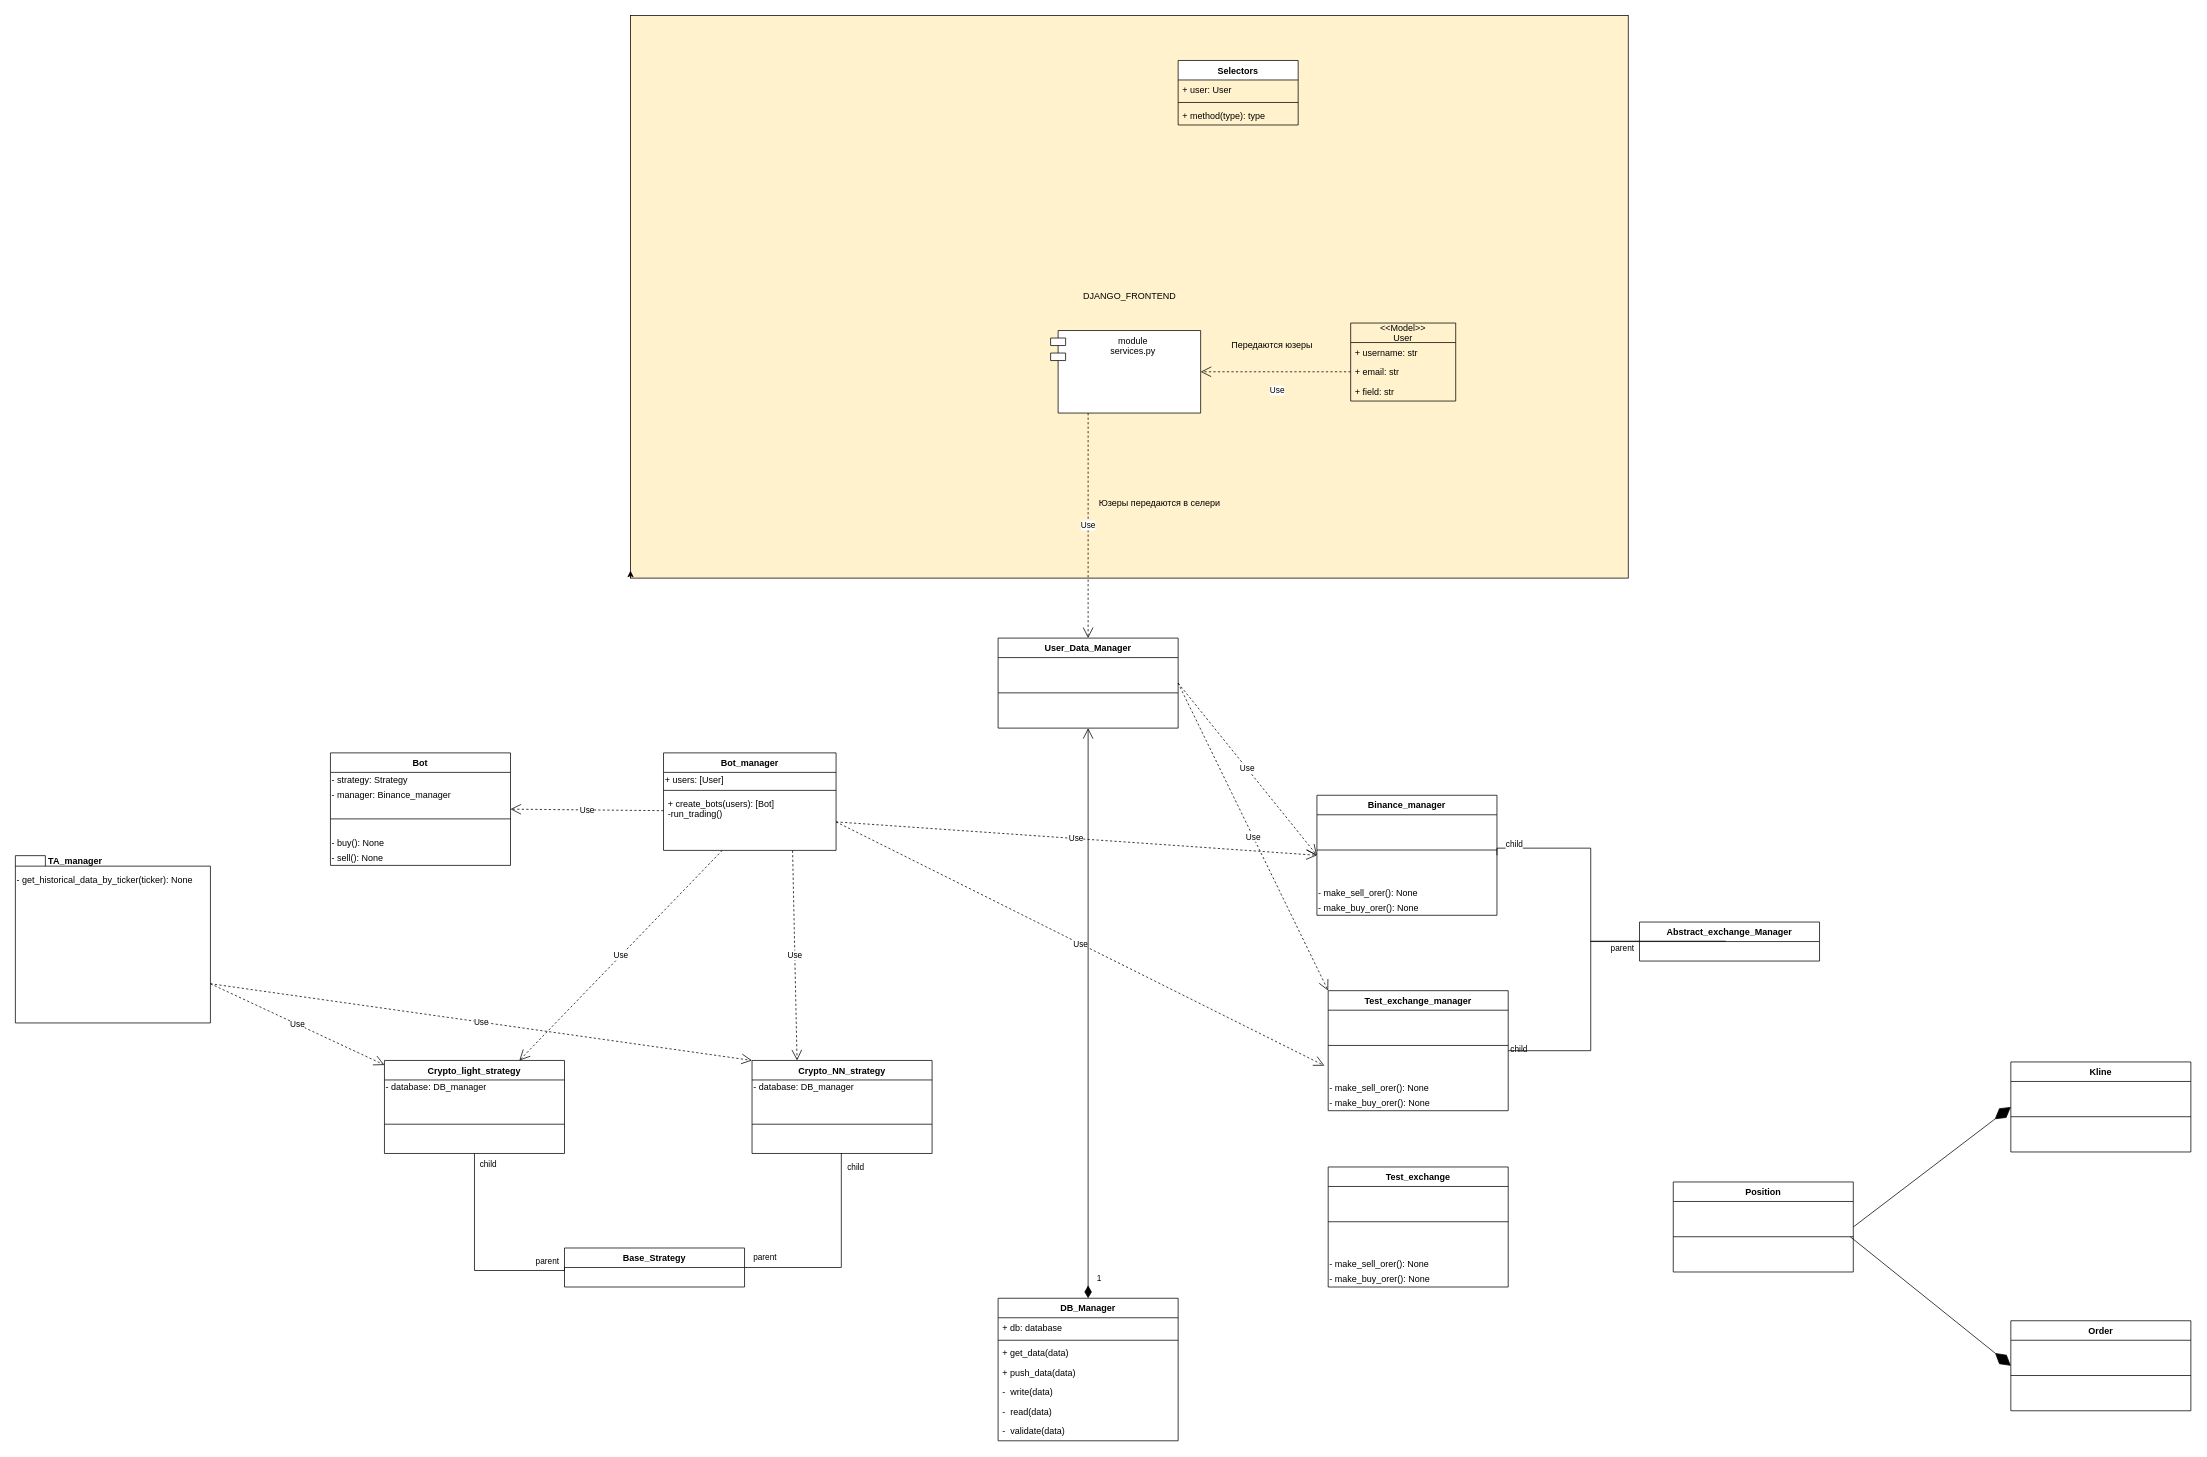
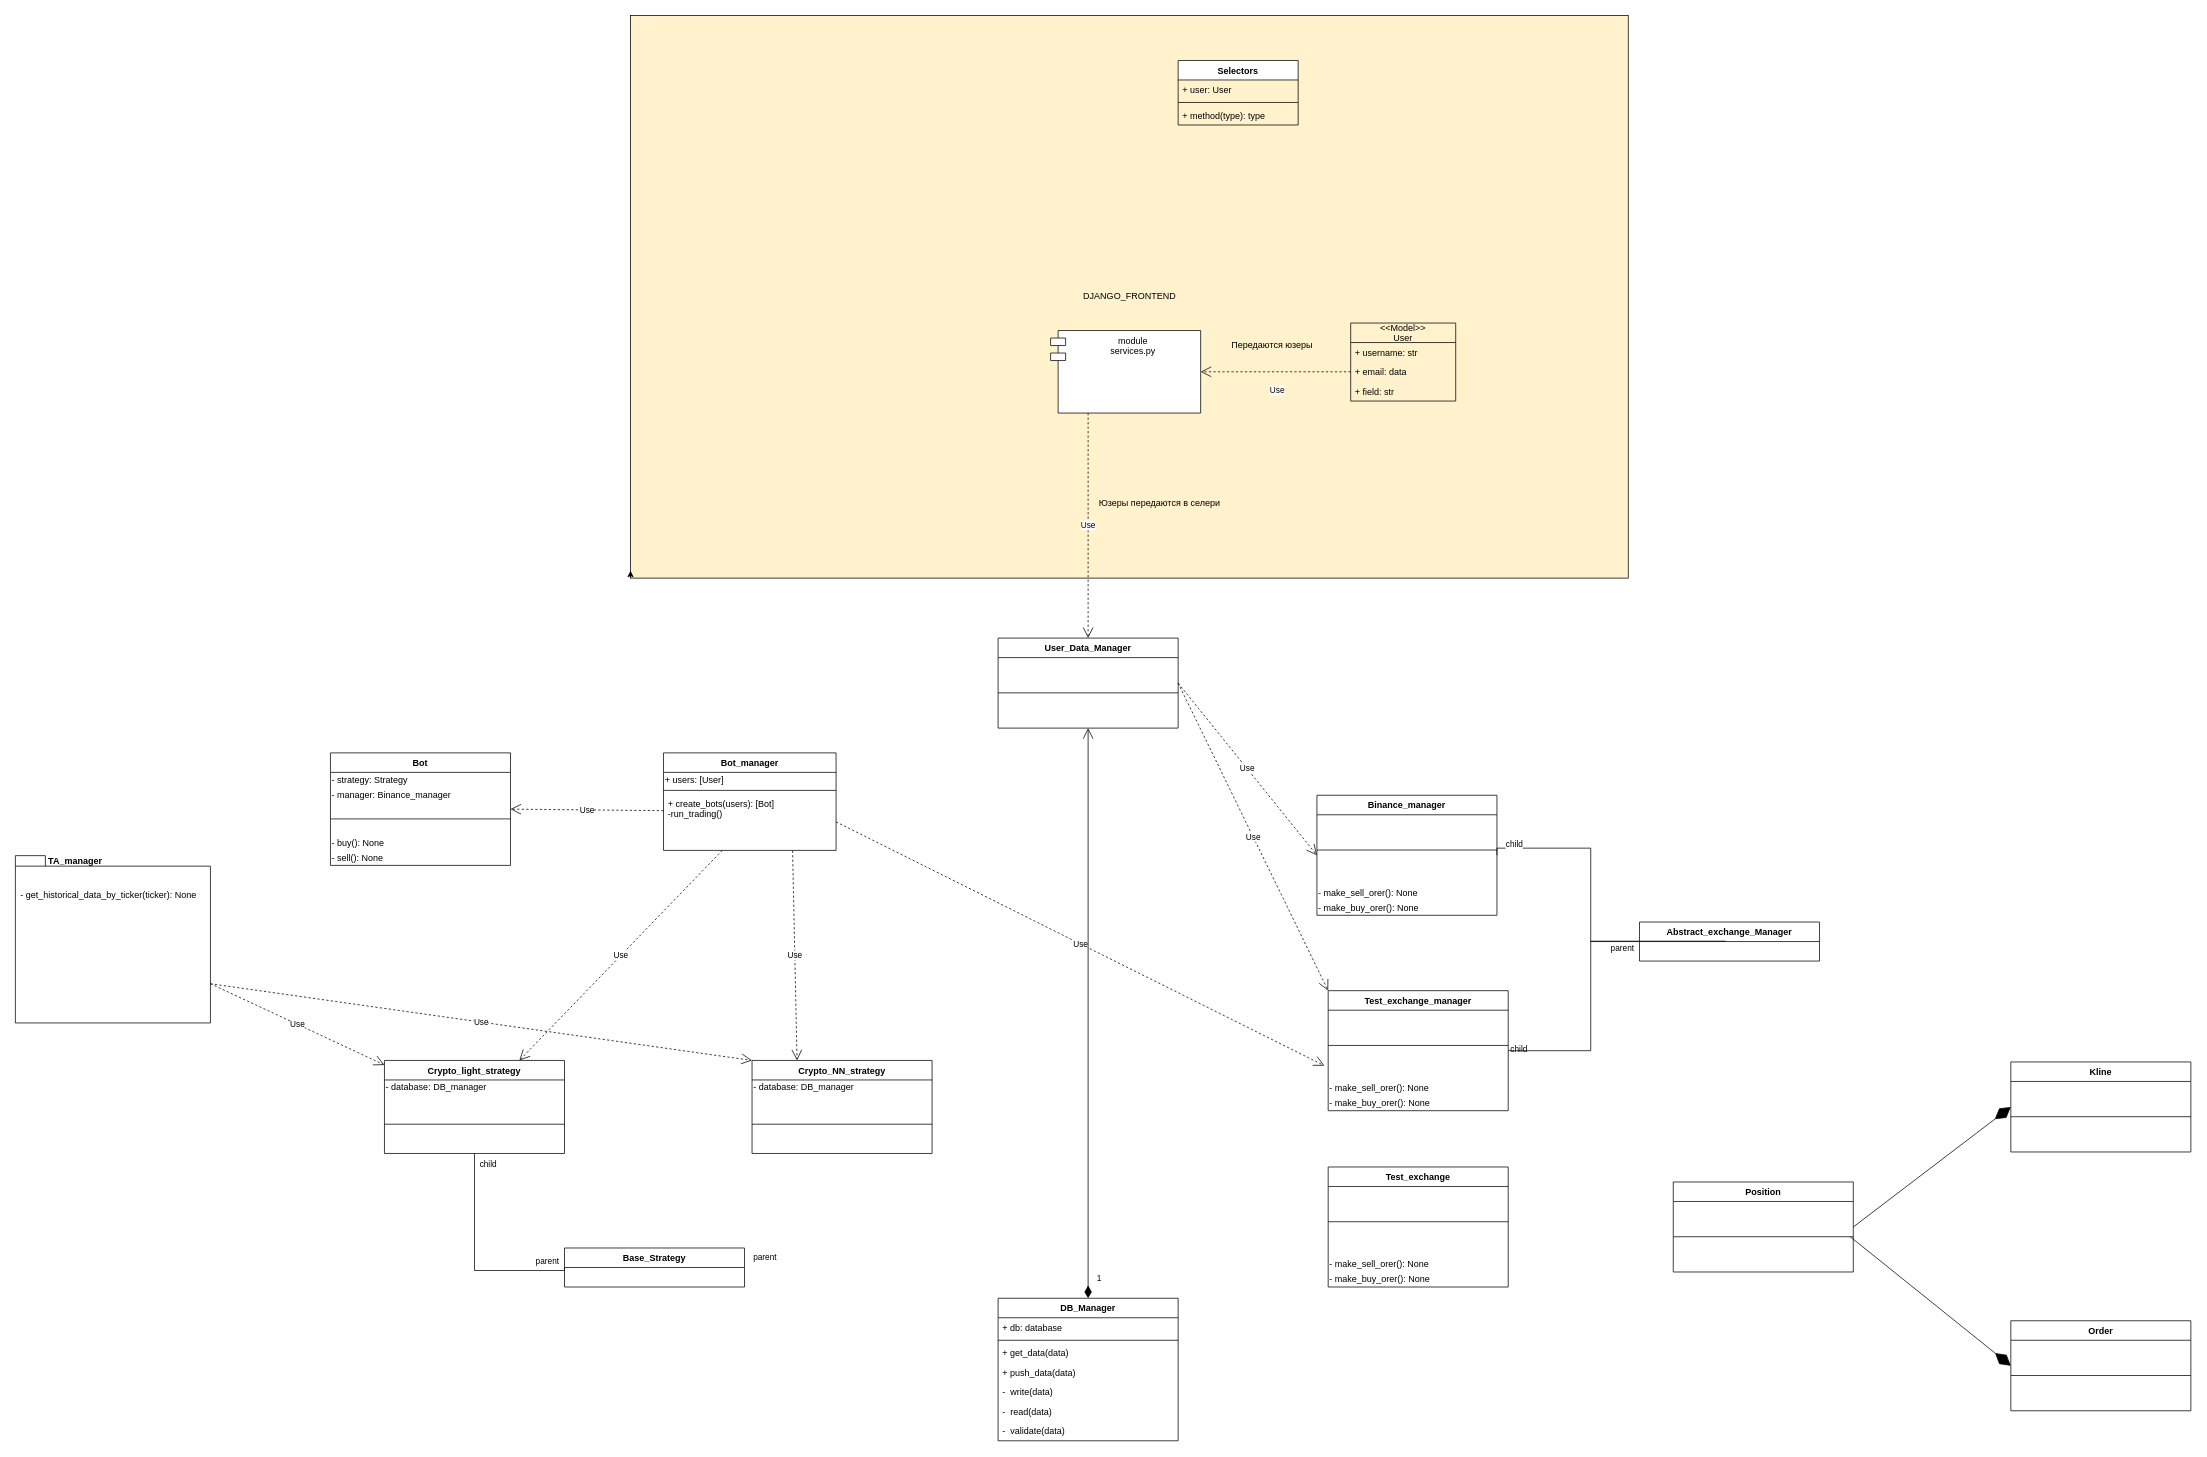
- <mxCell id="34" value="+ email: str" style="text;strokeColor=none;fillColor=none;align=left;verticalAlign=top;spacingLeft=4;spacingRight=4;overflow=hidden;rotatable=0;points=[[0,0.5],[1,0.5]];portConstraint=eastwest;" parent="32" vertex="1"><mxGeometry y="52" width="140" height="26" as="geometry" /></mxCell>
+ <mxCell id="34" value="+ email: data" style="text;strokeColor=none;fillColor=none;align=left;verticalAlign=top;spacingLeft=4;spacingRight=4;overflow=hidden;rotatable=0;points=[[0,0.5],[1,0.5]];portConstraint=eastwest;" parent="32" vertex="1"><mxGeometry y="52" width="140" height="26" as="geometry" /></mxCell>
- <mxCell id="71" value="Use" style="endArrow=open;endSize=12;dashed=1;html=1;rounded=0;exitX=1;exitY=0.5;exitDx=0;exitDy=0;entryX=0;entryY=0.5;entryDx=0;entryDy=0;" parent="1" source="43" target="12" edge="1"><mxGeometry width="160" relative="1" as="geometry"><mxPoint x="1280" y="1138.79" as="sourcePoint" /><mxPoint x="1770" y="1320" as="targetPoint" /></mxGeometry></mxCell>
- <mxCell id="60" value="- get_historical_data_by_ticker(ticker): None" style="text;html=1;align=left;verticalAlign=middle;resizable=0;points=[];autosize=1;strokeColor=none;fillColor=none;" parent="1" vertex="1"><mxGeometry x="20" y="1163" width="250" height="20" as="geometry" /></mxCell>
+ <mxCell id="60" value="- get_historical_data_by_ticker(ticker): None" style="text;html=1;align=left;verticalAlign=middle;resizable=0;points=[];autosize=1;strokeColor=none;fillColor=none;" parent="1" vertex="1"><mxGeometry x="25" y="1183" width="250" height="20" as="geometry" /></mxCell>
- <mxCell id="53" value="" style="endArrow=none;html=1;edgeStyle=orthogonalEdgeStyle;rounded=0;exitX=0.5;exitY=1;exitDx=0;exitDy=0;entryX=1;entryY=0.5;entryDx=0;entryDy=0;" parent="1" source="25" target="24" edge="1"><mxGeometry relative="1" as="geometry"><mxPoint x="1120.8" y="1557.4" as="sourcePoint" /><mxPoint x="1196" y="1763" as="targetPoint" /><Array as="points"><mxPoint x="1121" y="1537" /><mxPoint x="1121" y="1689" /></Array></mxGeometry></mxCell>
- <mxCell id="54" value="child" style="edgeLabel;resizable=0;html=1;align=right;verticalAlign=bottom;" parent="53" connectable="0" vertex="1"><mxGeometry x="1" relative="1" as="geometry"><mxPoint x="160" y="-126" as="offset" /></mxGeometry></mxCell>
